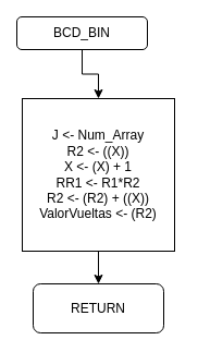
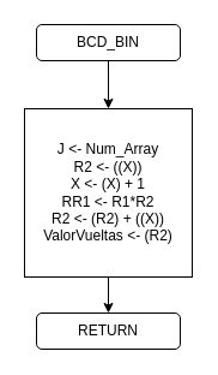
- <mxCell id="3" value="BCD_BIN" style="rounded=1;whiteSpace=wrap;html=1;" parent="1" vertex="1"><mxGeometry x="15" y="15" width="120" height="30" as="geometry" /></mxCell>
+ <mxCell id="3" value="BCD_BIN" style="rounded=1;whiteSpace=wrap;html=1;" parent="1" vertex="1"><mxGeometry x="30" y="20" width="120" height="30" as="geometry" /></mxCell>
- <mxCell id="6" value="RETURN" style="rounded=1;whiteSpace=wrap;html=1;" parent="1" vertex="1"><mxGeometry x="30" y="260" width="120" height="45" as="geometry" /></mxCell>
+ <mxCell id="6" value="RETURN" style="rounded=1;whiteSpace=wrap;html=1;" parent="1" vertex="1"><mxGeometry x="30" y="260" width="120" height="30" as="geometry" /></mxCell>
